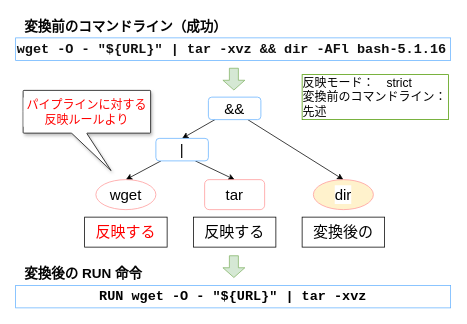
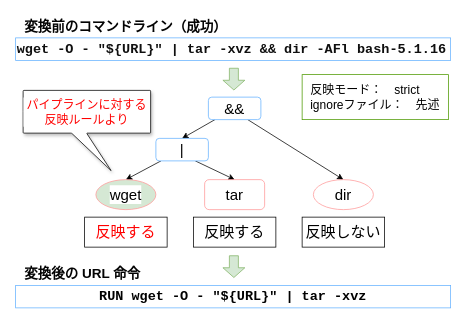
- <mxCell id="21" value="&lt;div style=&quot;text-align: left; font-size: 16px;&quot;&gt;&lt;span style=&quot;background-color: initial;&quot;&gt;&lt;font style=&quot;font-size: 16px;&quot;&gt;反映モード：　strict&lt;/font&gt;&lt;/span&gt;&lt;/div&gt;&lt;div style=&quot;text-align: left; font-size: 16px;&quot;&gt;&lt;span style=&quot;background-color: initial;&quot;&gt;&lt;font style=&quot;font-size: 16px;&quot;&gt;変換前のコマンドライン：　先述&lt;/font&gt;&lt;/span&gt;&lt;/div&gt;" style="text;html=1;strokeColor=#4D9900;fillColor=none;align=center;verticalAlign=middle;whiteSpace=wrap;rounded=0;" parent="1" vertex="1"><mxGeometry x="402" y="99" width="195" height="60" as="geometry" /></mxCell>
+ <mxCell id="21" value="&lt;div style=&quot;text-align: left; font-size: 16px;&quot;&gt;&lt;span style=&quot;background-color: initial;&quot;&gt;&lt;font style=&quot;font-size: 16px;&quot;&gt;反映モード：　strict&lt;/font&gt;&lt;/span&gt;&lt;/div&gt;&lt;div style=&quot;text-align: left; font-size: 16px;&quot;&gt;&lt;span style=&quot;background-color: initial;&quot;&gt;&lt;font style=&quot;font-size: 16px;&quot;&gt;ignoreファイル：　先述&lt;/font&gt;&lt;/span&gt;&lt;/div&gt;" style="text;html=1;strokeColor=#4D9900;fillColor=none;align=center;verticalAlign=middle;whiteSpace=wrap;rounded=0;" parent="1" vertex="1"><mxGeometry x="402" y="99" width="195" height="60" as="geometry" /></mxCell>
- <mxCell id="8" value="&lt;font style=&quot;font-size: 20px&quot;&gt;wget&lt;/font&gt;" style="ellipse;whiteSpace=wrap;html=1;rounded=0;shadow=0;glass=0;labelBackgroundColor=#FFFFFF;sketch=0;fontSize=18;fontColor=#000000;strokeColor=#FF9999;" parent="1" vertex="1"><mxGeometry x="127" y="239" width="80" height="40" as="geometry" /></mxCell>
+ <mxCell id="8" value="&lt;font style=&quot;font-size: 20px&quot;&gt;wget&lt;/font&gt;" style="ellipse;whiteSpace=wrap;html=1;rounded=0;shadow=0;glass=0;labelBackgroundColor=#FFFFFF;sketch=0;fontSize=18;fontColor=#000000;strokeColor=#FF9999;fillColor=#d5e8d4;" parent="1" vertex="1"><mxGeometry x="127" y="239" width="80" height="40" as="geometry" /></mxCell>
- <mxCell id="10" value="&lt;font style=&quot;font-size: 20px&quot;&gt;dir&lt;/font&gt;" style="ellipse;whiteSpace=wrap;html=1;rounded=0;shadow=0;glass=0;labelBackgroundColor=#FFFFFF;sketch=0;fontSize=18;fontColor=#000000;strokeColor=#FF9999;fillColor=#fff2cc;" parent="1" vertex="1"><mxGeometry x="417" y="239" width="80" height="40" as="geometry" /></mxCell>
+ <mxCell id="10" value="&lt;font style=&quot;font-size: 20px&quot;&gt;dir&lt;/font&gt;" style="ellipse;whiteSpace=wrap;html=1;rounded=0;shadow=0;glass=0;labelBackgroundColor=#FFFFFF;sketch=0;fontSize=18;fontColor=#000000;strokeColor=#FF9999;" parent="1" vertex="1"><mxGeometry x="417" y="239" width="80" height="40" as="geometry" /></mxCell>
- <mxCell id="11" value="&lt;font style=&quot;font-size: 20px&quot;&gt;変換後の&lt;/font&gt;" style="text;html=1;strokeColor=default;fillColor=none;align=center;verticalAlign=middle;whiteSpace=wrap;rounded=0;shadow=0;glass=0;labelBackgroundColor=#FFFFFF;sketch=0;fontSize=18;fontColor=#000000;" parent="1" vertex="1"><mxGeometry x="402" y="289" width="110" height="40" as="geometry" /></mxCell>
+ <mxCell id="11" value="&lt;font style=&quot;font-size: 20px&quot;&gt;反映しない&lt;/font&gt;" style="text;html=1;strokeColor=default;fillColor=none;align=center;verticalAlign=middle;whiteSpace=wrap;rounded=0;shadow=0;glass=0;labelBackgroundColor=#FFFFFF;sketch=0;fontSize=18;fontColor=#000000;" parent="1" vertex="1"><mxGeometry x="402" y="289" width="110" height="40" as="geometry" /></mxCell>
- <mxCell id="19" value="&lt;b&gt;変換後の RUN 命令&lt;/b&gt;" style="text;html=1;strokeColor=none;fillColor=none;align=left;verticalAlign=middle;whiteSpace=wrap;rounded=0;fontSize=18;fontColor=#030303;" parent="1" vertex="1"><mxGeometry x="30" y="350" width="160" height="30" as="geometry" /></mxCell>
+ <mxCell id="19" value="&lt;b&gt;変換後の URL 命令&lt;/b&gt;" style="text;html=1;strokeColor=none;fillColor=none;align=left;verticalAlign=middle;whiteSpace=wrap;rounded=0;fontSize=18;fontColor=#030303;" parent="1" vertex="1"><mxGeometry x="30" y="350" width="160" height="30" as="geometry" /></mxCell>
